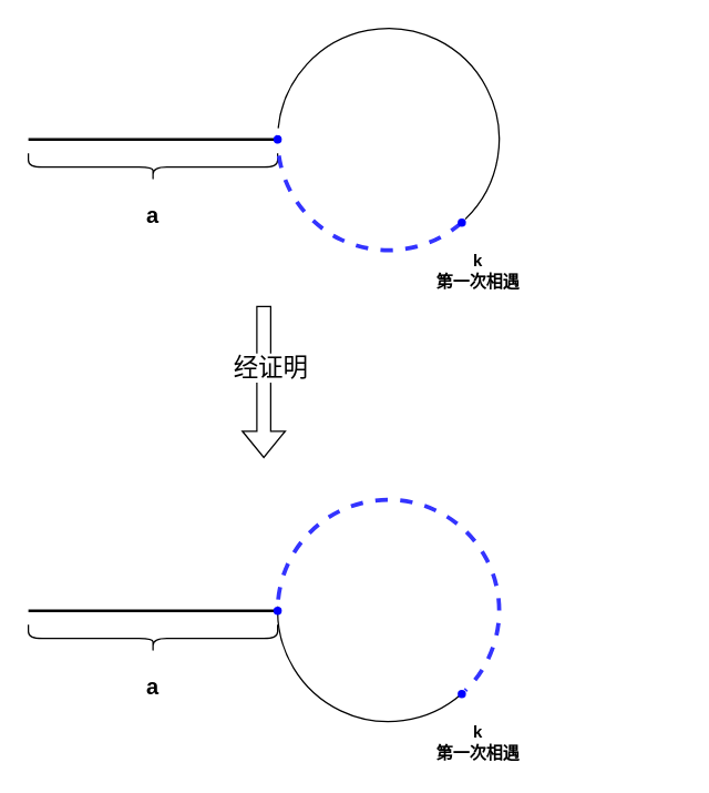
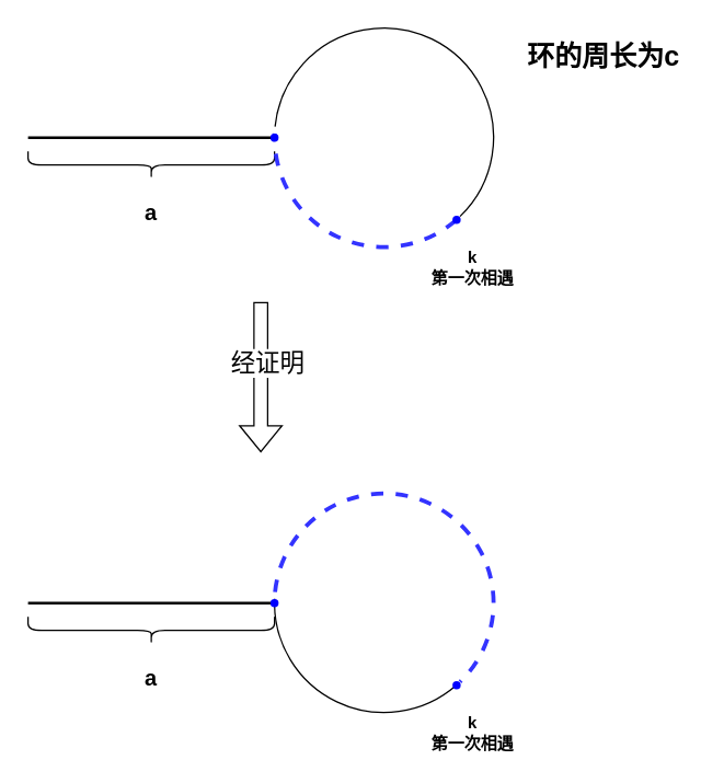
+ <mxCell id="9" value="&lt;font&gt;环的周长为c&lt;/font&gt;" style="text;strokeColor=none;fillColor=none;html=1;fontSize=20;fontStyle=1;verticalAlign=middle;align=center;" parent="1" vertex="1"><mxGeometry x="390" y="20" width="100" height="40" as="geometry" /></mxCell>
